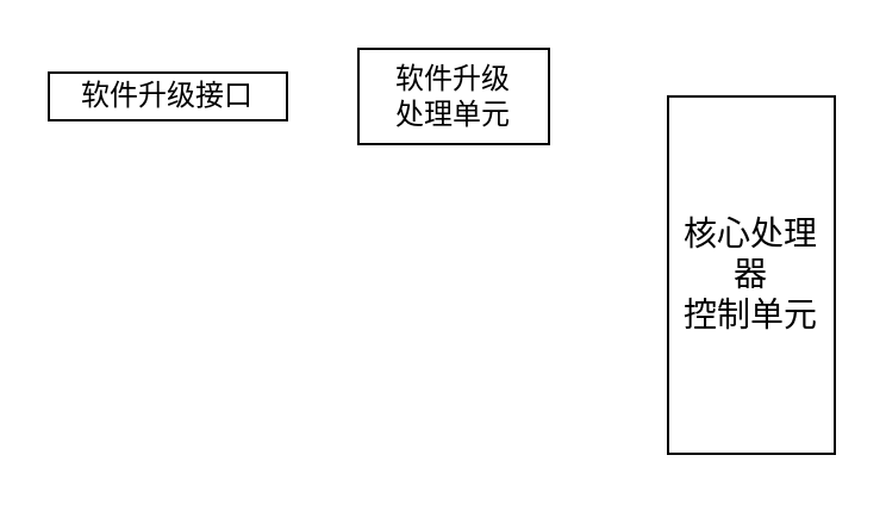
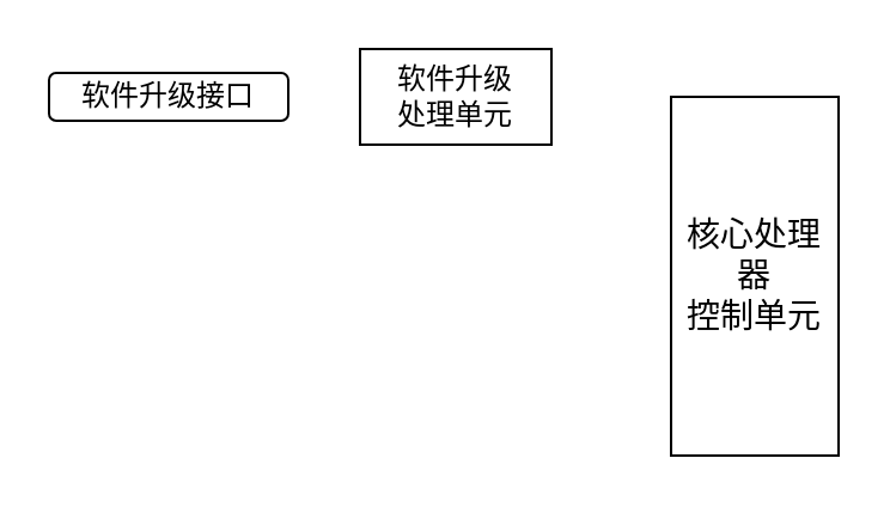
- <mxCell id="4" value="软件升级接口" style="rounded=0;whiteSpace=wrap;html=1;" vertex="1" parent="1"><mxGeometry x="20" y="30" width="100" height="20" as="geometry" /></mxCell>
+ <mxCell id="4" value="软件升级接口" style="whiteSpace=wrap;html=1;rounded=1;" vertex="1" parent="1"><mxGeometry x="20" y="30" width="100" height="20" as="geometry" /></mxCell>
